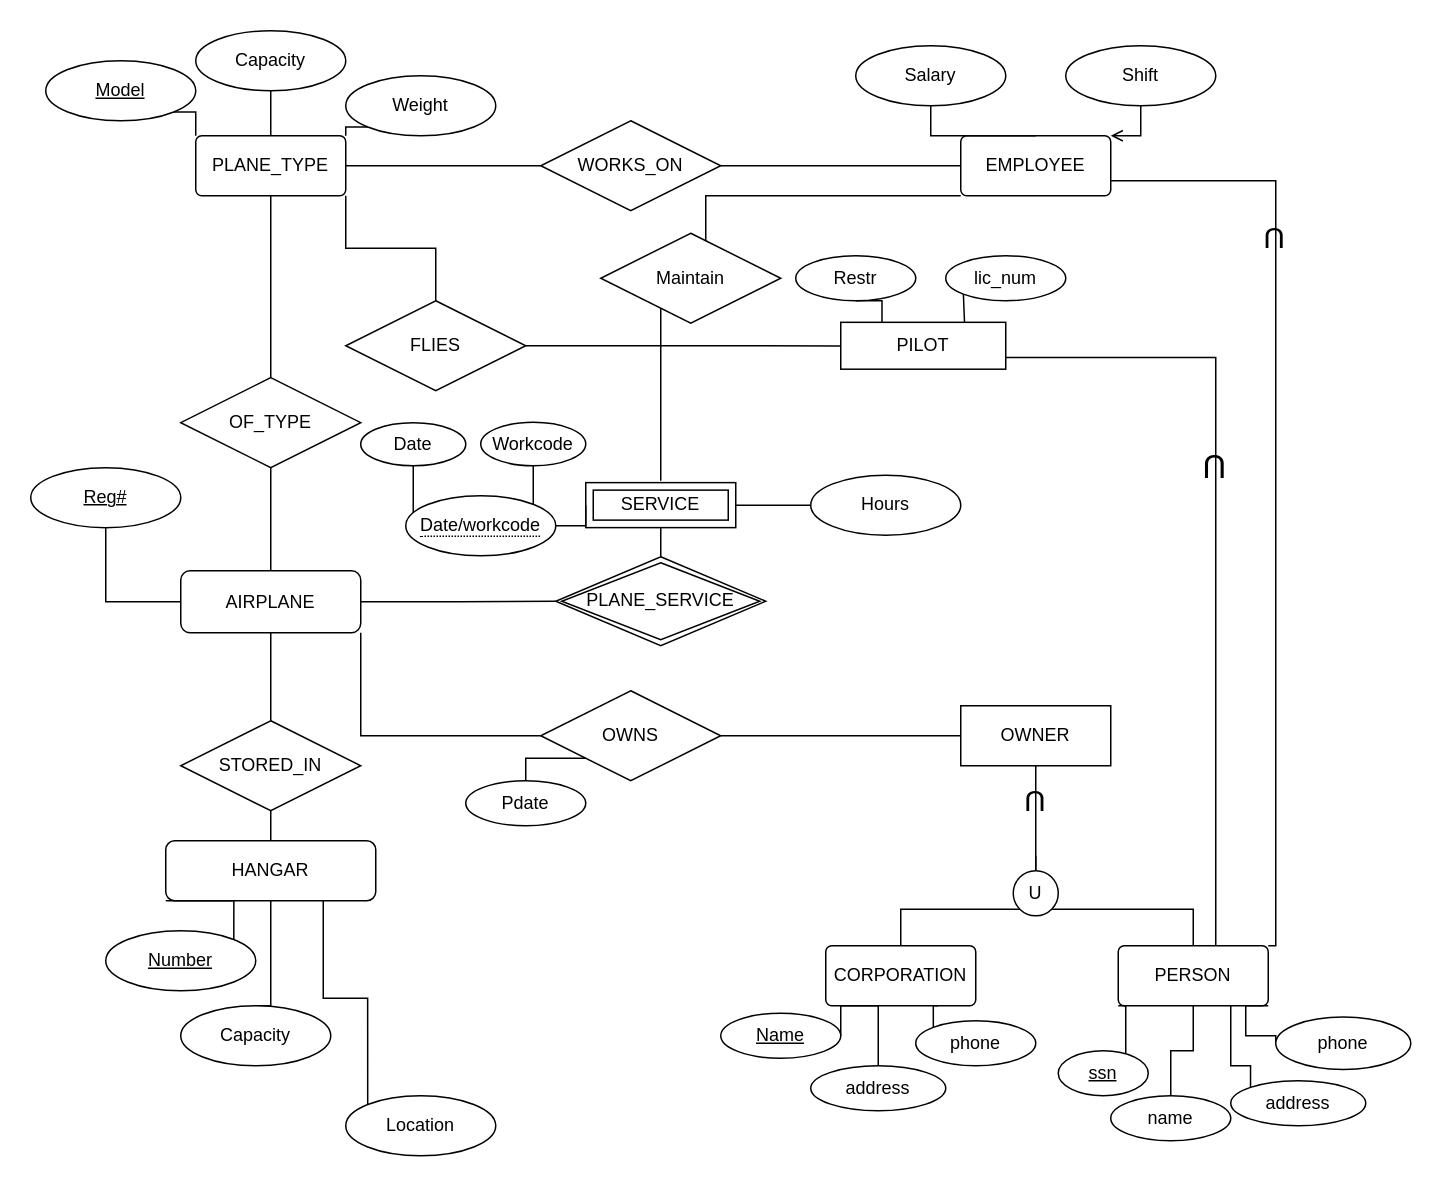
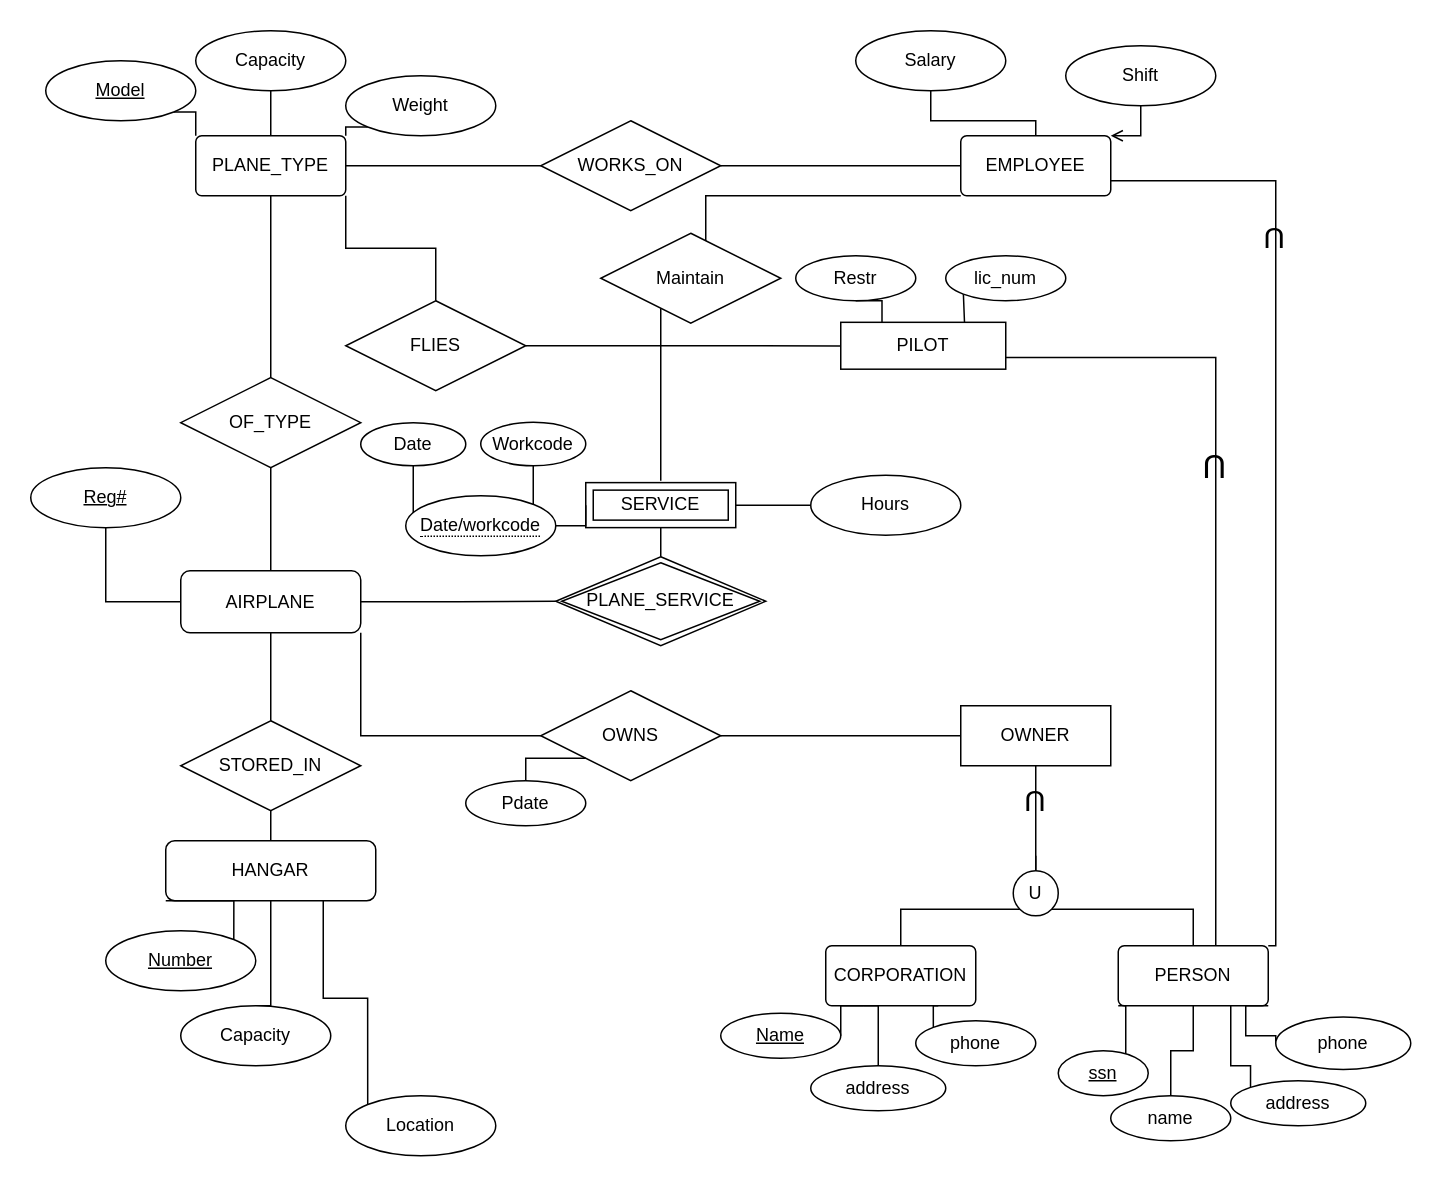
- <mxCell id="16" value="Salary" style="ellipse;whiteSpace=wrap;html=1;align=center;" vertex="1" parent="1"><mxGeometry x="570" y="30" width="100" height="40" as="geometry" /></mxCell>
+ <mxCell id="16" value="Salary" style="ellipse;whiteSpace=wrap;html=1;align=center;" vertex="1" parent="1"><mxGeometry x="570" y="20" width="100" height="40" as="geometry" /></mxCell>
